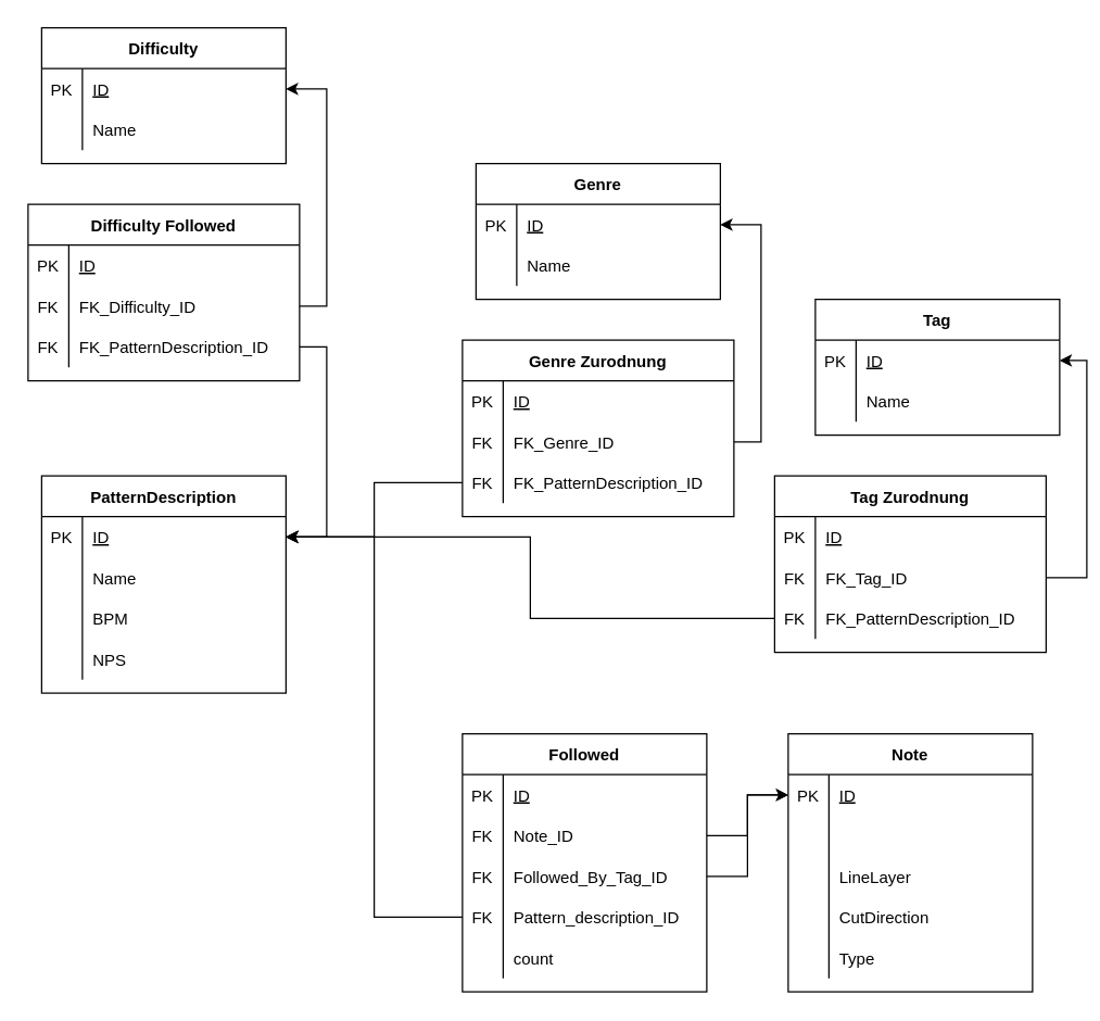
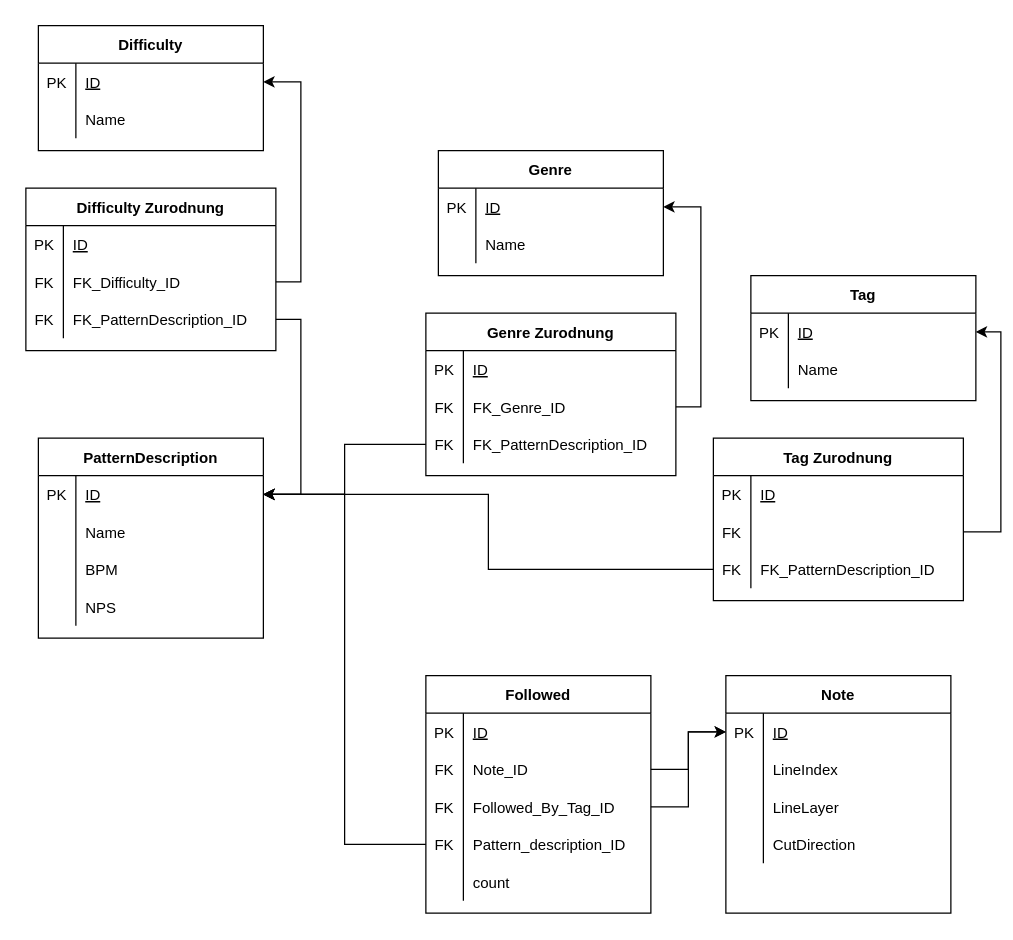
- <mxCell id="36" value="Difficulty Followed" style="shape=table;startSize=30;container=1;collapsible=1;childLayout=tableLayout;fixedRows=1;rowLines=0;fontStyle=1;align=center;resizeLast=1;" parent="1" vertex="1"><mxGeometry x="20" y="150" width="200" height="130" as="geometry" /></mxCell>
+ <mxCell id="36" value="Difficulty Zurodnung" style="shape=table;startSize=30;container=1;collapsible=1;childLayout=tableLayout;fixedRows=1;rowLines=0;fontStyle=1;align=center;resizeLast=1;" parent="1" vertex="1"><mxGeometry x="20" y="150" width="200" height="130" as="geometry" /></mxCell>
- <mxCell id="62" value="FK_Tag_ID" style="shape=partialRectangle;connectable=0;fillColor=none;top=0;left=0;bottom=0;right=0;align=left;spacingLeft=6;overflow=hidden;" parent="60" vertex="1"><mxGeometry x="30" width="170" height="30" as="geometry" /></mxCell>
+ <mxCell id="88" value="LineIndex" style="shape=partialRectangle;connectable=0;fillColor=none;top=0;left=0;bottom=0;right=0;align=left;spacingLeft=6;overflow=hidden;" vertex="1" parent="86"><mxGeometry x="30" width="150" height="30" as="geometry" /></mxCell>
- <mxCell id="97" value="Type" style="shape=partialRectangle;connectable=0;fillColor=none;top=0;left=0;bottom=0;right=0;align=left;spacingLeft=6;overflow=hidden;" vertex="1" parent="95"><mxGeometry x="30" width="150" height="30" as="geometry" /></mxCell>
